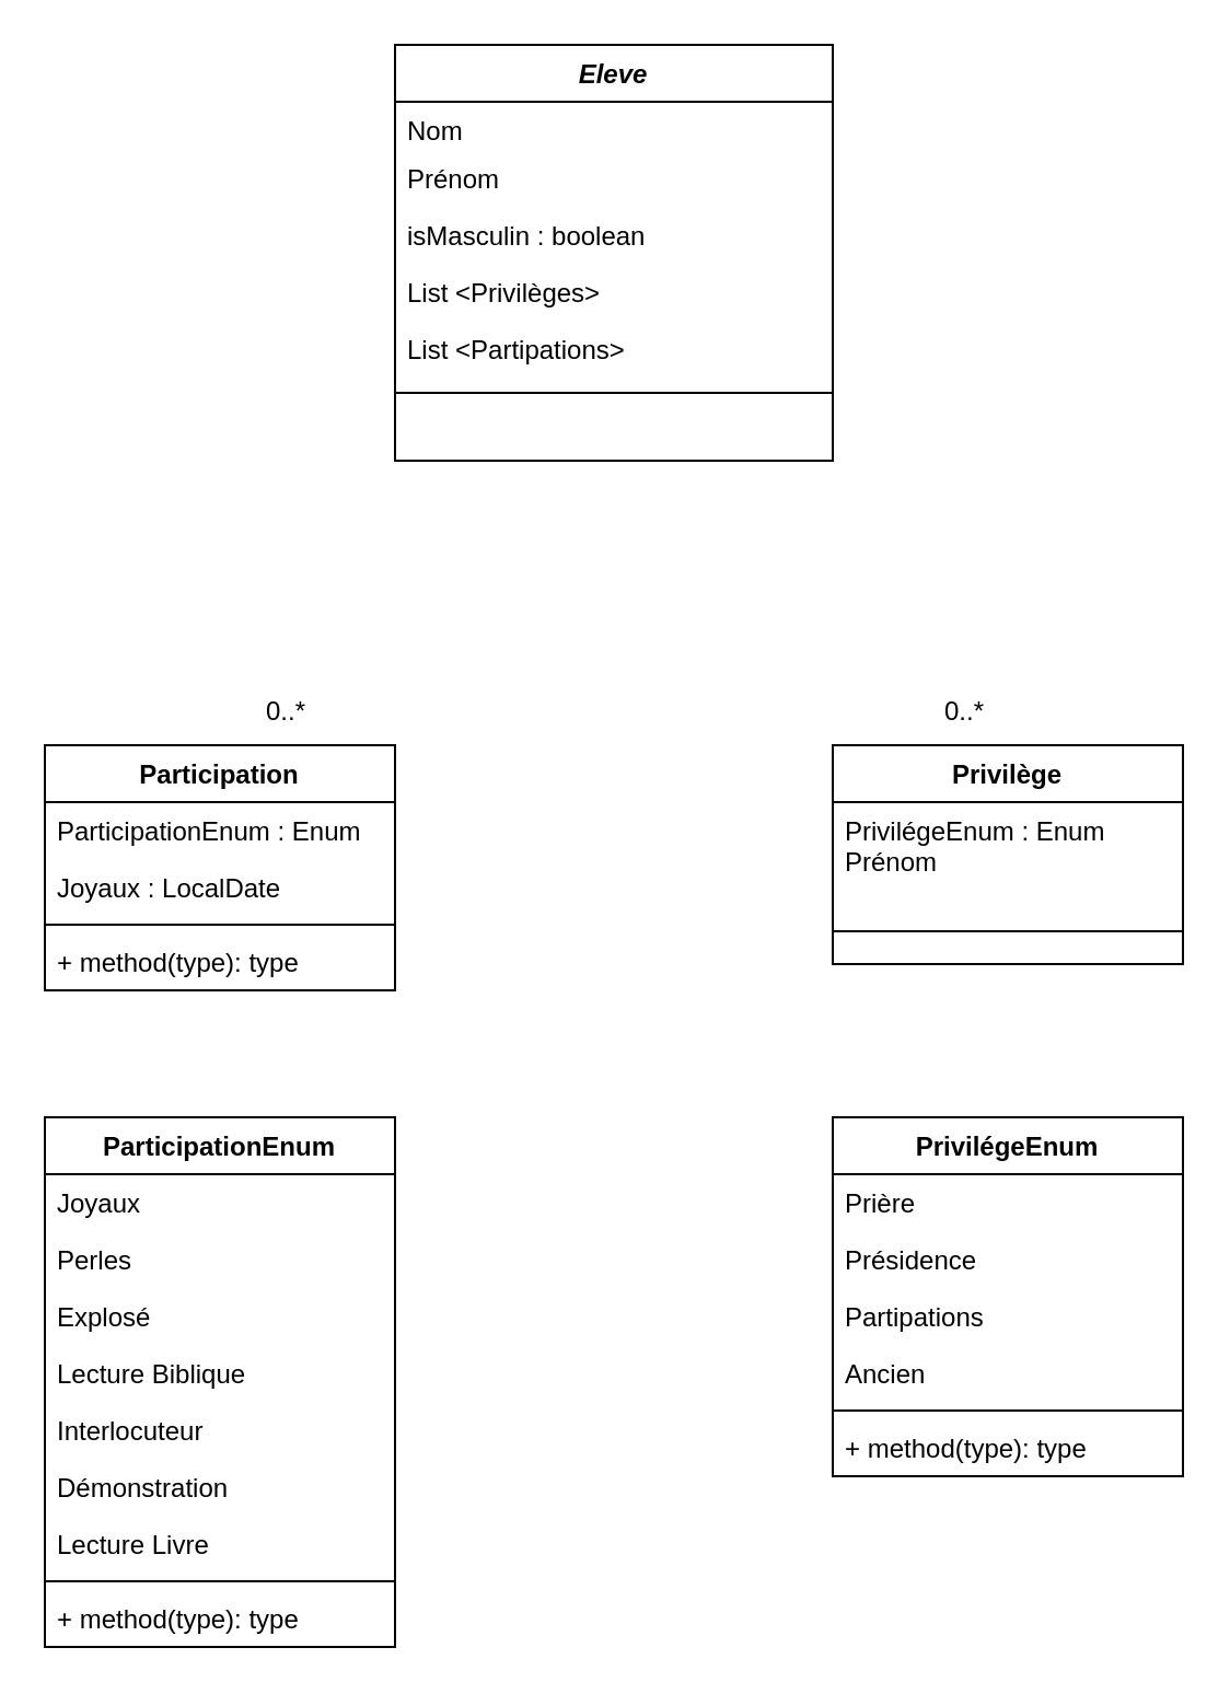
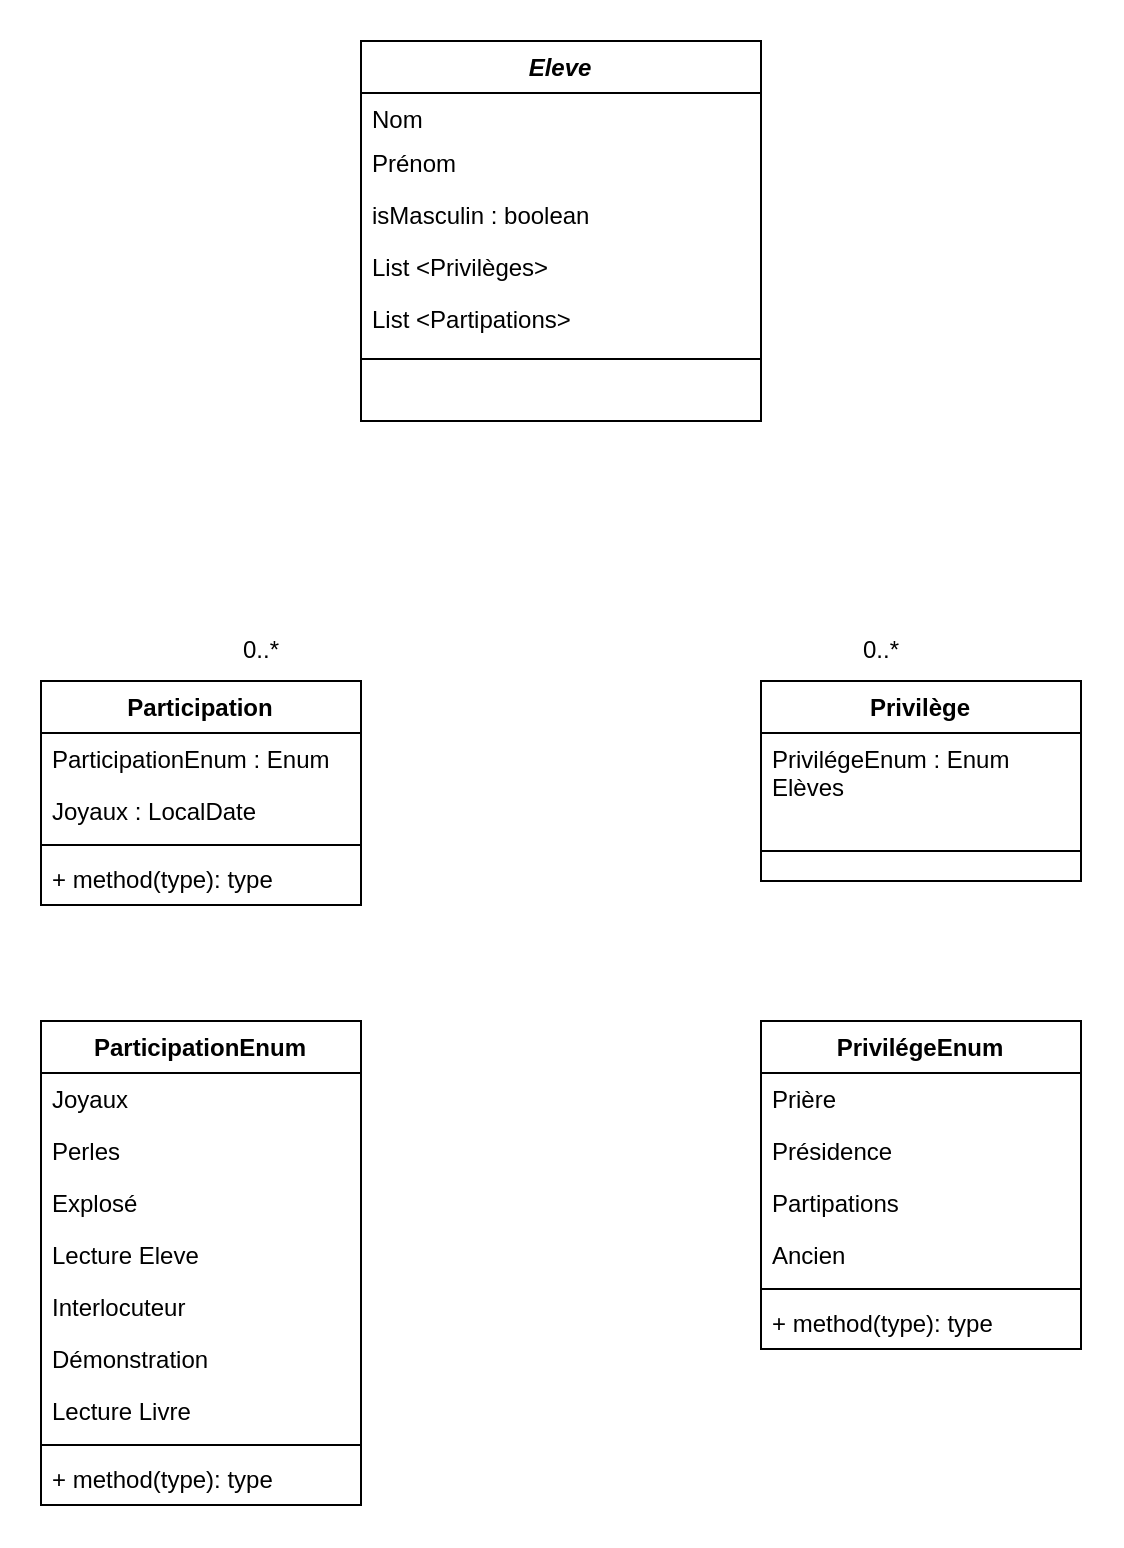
- <mxCell id="10" value="PrivilégeEnum : Enum&#10;Prénom" style="text;align=left;verticalAlign=top;spacingLeft=4;spacingRight=4;overflow=hidden;rotatable=0;points=[[0,0.5],[1,0.5]];portConstraint=eastwest;" parent="9" vertex="1"><mxGeometry y="26" width="160" height="44" as="geometry" /></mxCell>
+ <mxCell id="10" value="PrivilégeEnum : Enum&#10;Elèves" style="text;align=left;verticalAlign=top;spacingLeft=4;spacingRight=4;overflow=hidden;rotatable=0;points=[[0,0.5],[1,0.5]];portConstraint=eastwest;" parent="9" vertex="1"><mxGeometry y="26" width="160" height="44" as="geometry" /></mxCell>
- <mxCell id="23" value="Lecture Biblique" style="text;strokeColor=none;fillColor=none;align=left;verticalAlign=top;spacingLeft=4;spacingRight=4;overflow=hidden;rotatable=0;points=[[0,0.5],[1,0.5]];portConstraint=eastwest;whiteSpace=wrap;html=1;" vertex="1" parent="19"><mxGeometry y="104" width="160" height="26" as="geometry" /></mxCell>
+ <mxCell id="23" value="Lecture Eleve" style="text;strokeColor=none;fillColor=none;align=left;verticalAlign=top;spacingLeft=4;spacingRight=4;overflow=hidden;rotatable=0;points=[[0,0.5],[1,0.5]];portConstraint=eastwest;whiteSpace=wrap;html=1;" vertex="1" parent="19"><mxGeometry y="104" width="160" height="26" as="geometry" /></mxCell>
